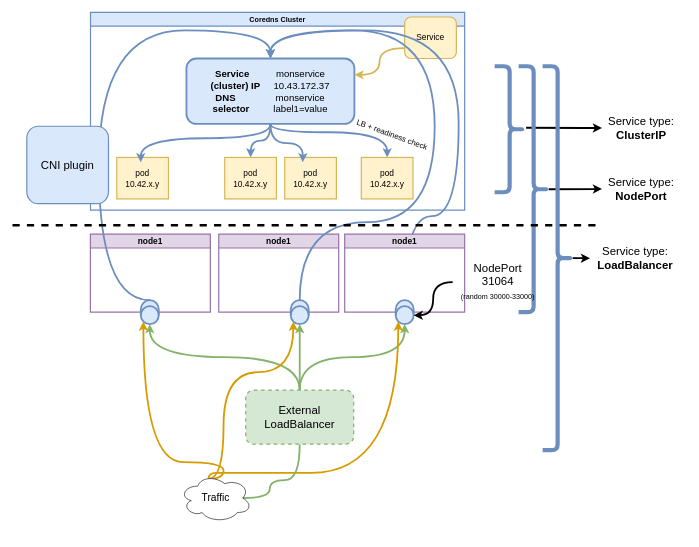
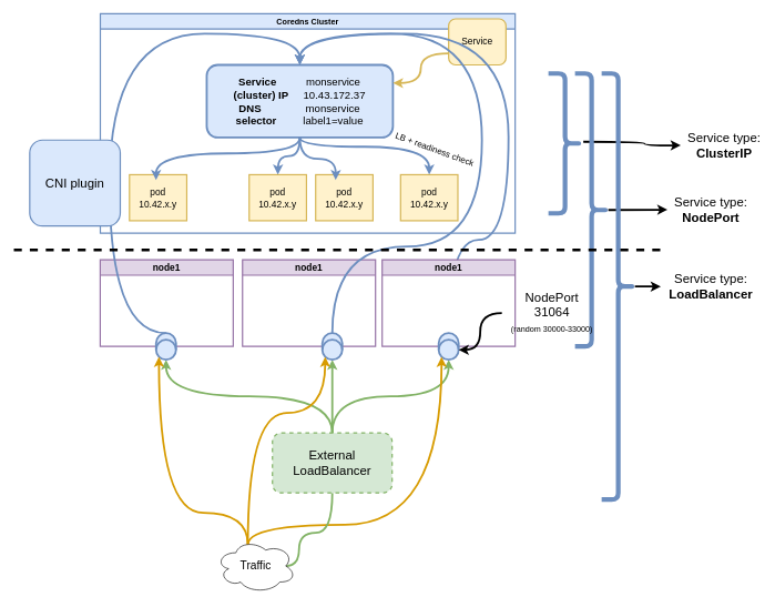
- <mxCell id="46" value="&lt;font style=&quot;font-size: 19px;&quot;&gt;Service type:&lt;b&gt;&lt;br&gt;ClusterIP&lt;br&gt;&lt;/b&gt;&lt;/font&gt;" style="text;html=1;align=center;verticalAlign=middle;resizable=0;points=[];autosize=1;strokeColor=none;fillColor=none;fontSize=13;" vertex="1" parent="1"><mxGeometry x="1003" y="183" width="130" height="60" as="geometry" /></mxCell>
+ <mxCell id="46" value="&lt;font style=&quot;font-size: 19px;&quot;&gt;Service type:&lt;b&gt;&lt;br&gt;ClusterIP&lt;br&gt;&lt;/b&gt;&lt;/font&gt;" style="text;html=1;align=center;verticalAlign=middle;resizable=0;points=[];autosize=1;strokeColor=none;fillColor=none;fontSize=13;" vertex="1" parent="1"><mxGeometry x="1023" y="188" width="130" height="60" as="geometry" /></mxCell>
- <mxCell id="44" value="&lt;font style=&quot;font-size: 19px;&quot;&gt;Service type:&lt;br&gt; &lt;b&gt;LoadBalancer&lt;/b&gt;&lt;/font&gt;" style="text;html=1;align=center;verticalAlign=middle;resizable=0;points=[];autosize=1;strokeColor=none;fillColor=none;fontSize=13;" vertex="1" parent="1"><mxGeometry x="983" y="400" width="150" height="60" as="geometry" /></mxCell>
+ <mxCell id="44" value="&lt;font style=&quot;font-size: 19px;&quot;&gt;Service type:&lt;br&gt; &lt;b&gt;LoadBalancer&lt;/b&gt;&lt;/font&gt;" style="text;html=1;align=center;verticalAlign=middle;resizable=0;points=[];autosize=1;strokeColor=none;fillColor=none;fontSize=13;" vertex="1" parent="1"><mxGeometry x="993" y="400" width="150" height="60" as="geometry" /></mxCell>
- <mxCell id="33" value="&lt;font style=&quot;font-size: 17px;&quot;&gt;Traffic&lt;br&gt;&lt;/font&gt;" style="ellipse;shape=cloud;whiteSpace=wrap;html=1;rounded=1;" vertex="1" parent="1"><mxGeometry x="299" y="790" width="120" height="80" as="geometry" /></mxCell>
+ <mxCell id="33" value="&lt;font style=&quot;font-size: 17px;&quot;&gt;Traffic&lt;br&gt;&lt;/font&gt;" style="ellipse;shape=cloud;whiteSpace=wrap;html=1;rounded=1;" vertex="1" parent="1"><mxGeometry x="324" y="810" width="120" height="80" as="geometry" /></mxCell>
